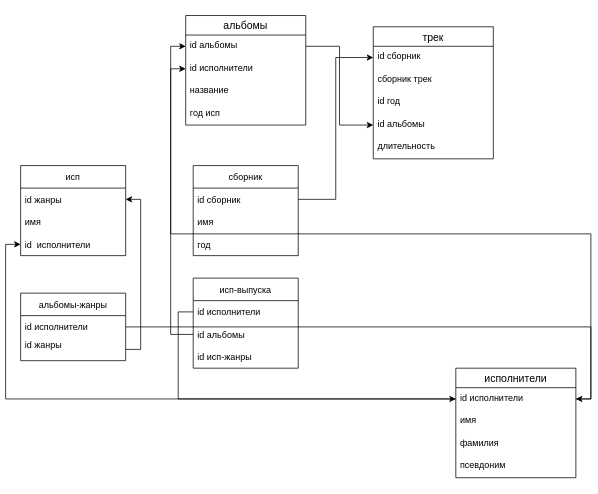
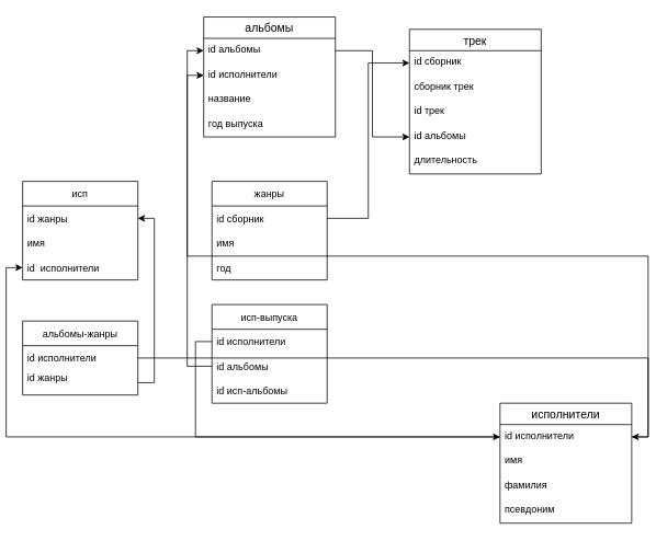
- <mxCell id="15" value="id год" style="text;strokeColor=none;fillColor=none;spacingLeft=4;spacingRight=4;overflow=hidden;rotatable=0;points=[[0,0.5],[1,0.5]];portConstraint=eastwest;fontSize=12;" parent="12" vertex="1"><mxGeometry y="86" width="160" height="30" as="geometry" /></mxCell>
+ <mxCell id="15" value="id трек" style="text;strokeColor=none;fillColor=none;spacingLeft=4;spacingRight=4;overflow=hidden;rotatable=0;points=[[0,0.5],[1,0.5]];portConstraint=eastwest;fontSize=12;" parent="12" vertex="1"><mxGeometry y="86" width="160" height="30" as="geometry" /></mxCell>
- <mxCell id="11" value="год исп" style="text;strokeColor=none;fillColor=none;spacingLeft=4;spacingRight=4;overflow=hidden;rotatable=0;points=[[0,0.5],[1,0.5]];portConstraint=eastwest;fontSize=12;" parent="7" vertex="1"><mxGeometry y="116" width="160" height="30" as="geometry" /></mxCell>
+ <mxCell id="11" value="год выпуска" style="text;strokeColor=none;fillColor=none;spacingLeft=4;spacingRight=4;overflow=hidden;rotatable=0;points=[[0,0.5],[1,0.5]];portConstraint=eastwest;fontSize=12;" parent="7" vertex="1"><mxGeometry y="116" width="160" height="30" as="geometry" /></mxCell>
- <mxCell id="25" value="сборник" style="swimlane;fontStyle=0;childLayout=stackLayout;horizontal=1;startSize=30;horizontalStack=0;resizeParent=1;resizeParentMax=0;resizeLast=0;collapsible=1;marginBottom=0;" vertex="1" parent="1"><mxGeometry x="250" y="220" width="140" height="120" as="geometry" /></mxCell>
+ <mxCell id="25" value="жанры" style="swimlane;fontStyle=0;childLayout=stackLayout;horizontal=1;startSize=30;horizontalStack=0;resizeParent=1;resizeParentMax=0;resizeLast=0;collapsible=1;marginBottom=0;" vertex="1" parent="1"><mxGeometry x="250" y="220" width="140" height="120" as="geometry" /></mxCell>
- <mxCell id="38" value="id исп-жанры" style="text;strokeColor=none;fillColor=none;align=left;verticalAlign=middle;spacingLeft=4;spacingRight=4;overflow=hidden;points=[[0,0.5],[1,0.5]];portConstraint=eastwest;rotatable=0;" vertex="1" parent="35"><mxGeometry y="90" width="140" height="30" as="geometry" /></mxCell>
+ <mxCell id="38" value="id исп-альбомы" style="text;strokeColor=none;fillColor=none;align=left;verticalAlign=middle;spacingLeft=4;spacingRight=4;overflow=hidden;points=[[0,0.5],[1,0.5]];portConstraint=eastwest;rotatable=0;" vertex="1" parent="35"><mxGeometry y="90" width="140" height="30" as="geometry" /></mxCell>
